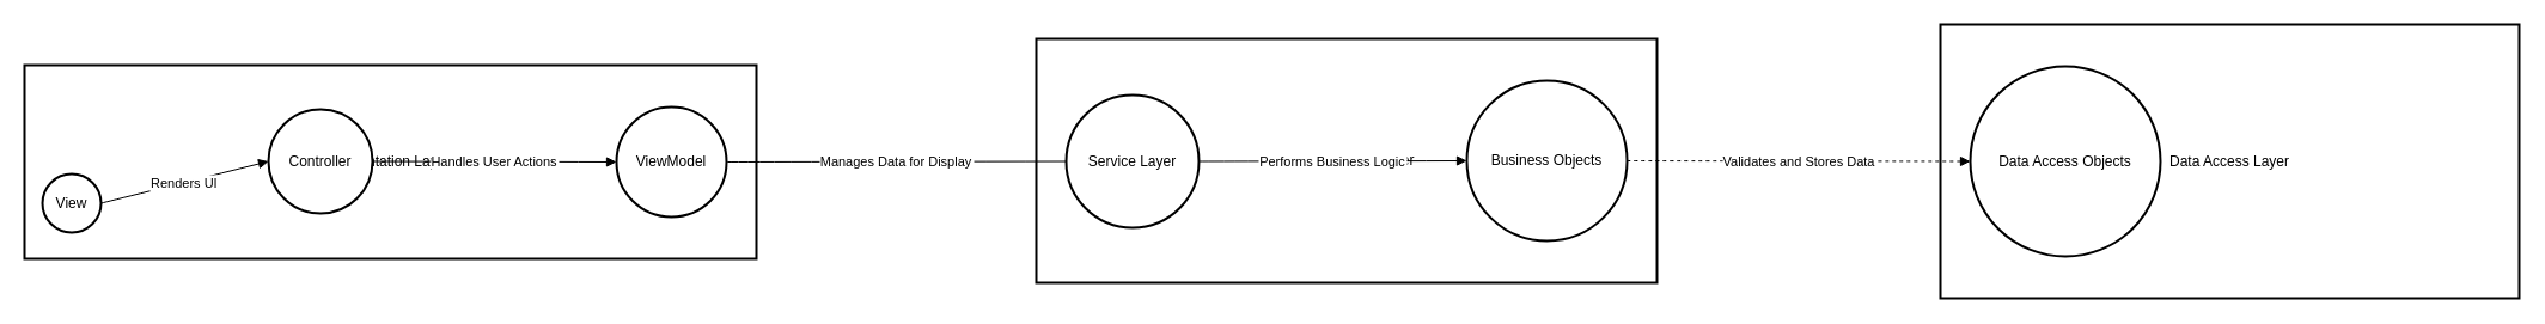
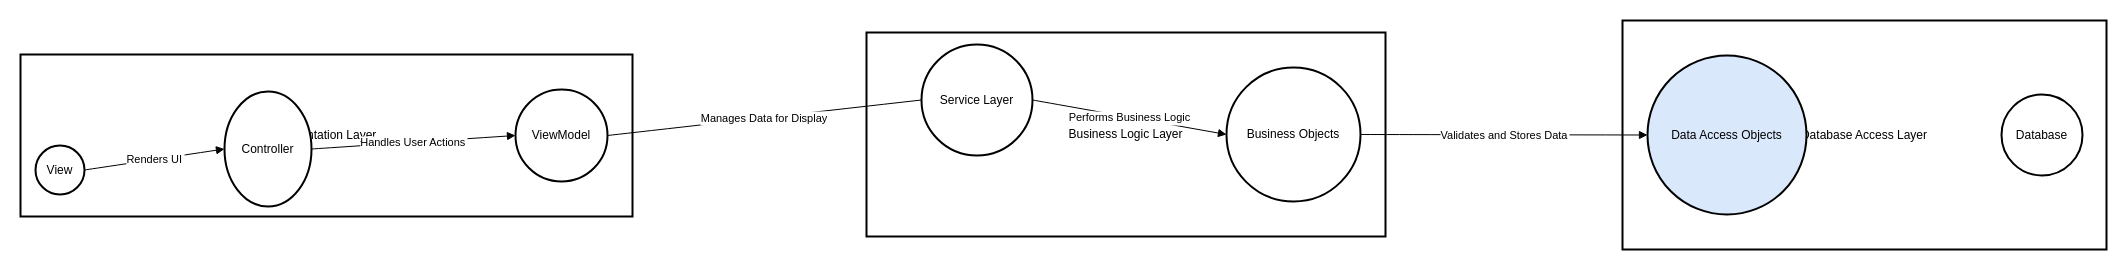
- <mxCell id="6" value="Controller" style="ellipse;aspect=fixed;strokeWidth=2;whiteSpace=wrap;" vertex="1" parent="1"><mxGeometry x="224" y="91" width="87" height="87" as="geometry" /></mxCell>
+ <mxCell id="6" value="Controller" style="ellipse;aspect=fixed;strokeWidth=2;whiteSpace=wrap;" vertex="1" parent="1"><mxGeometry x="224" y="91" width="87" height="115" as="geometry" /></mxCell>
- <mxCell id="8" value="Service Layer" style="ellipse;aspect=fixed;strokeWidth=2;whiteSpace=wrap;" vertex="1" parent="1"><mxGeometry x="891" y="79" width="111" height="111" as="geometry" /></mxCell>
+ <mxCell id="8" value="Service Layer" style="ellipse;aspect=fixed;strokeWidth=2;whiteSpace=wrap;" vertex="1" parent="1"><mxGeometry x="921" y="44" width="111" height="111" as="geometry" /></mxCell>
- <mxCell id="16" value="Validates and Stores Data" style="curved=1;startArrow=none;endArrow=block;exitX=1;exitY=0.5;entryX=0;entryY=0.5;dashed=1;" edge="1" parent="1" source="9" target="10"><mxGeometry relative="1" as="geometry"><Array as="points" /></mxGeometry></mxCell>
+ <mxCell id="16" value="Validates and Stores Data" style="curved=1;startArrow=none;endArrow=block;exitX=1;exitY=0.5;entryX=0;entryY=0.5;" edge="1" parent="1" source="9" target="10"><mxGeometry relative="1" as="geometry"><Array as="points" /></mxGeometry></mxCell>
- <mxCell id="10" value="Data Access Objects" style="ellipse;aspect=fixed;strokeWidth=2;whiteSpace=wrap;" vertex="1" parent="1"><mxGeometry x="1647" y="55" width="159" height="159" as="geometry" /></mxCell>
+ <mxCell id="10" value="Data Access Objects" style="ellipse;aspect=fixed;strokeWidth=2;whiteSpace=wrap;fillColor=#dae8fc;" vertex="1" parent="1"><mxGeometry x="1647" y="55" width="159" height="159" as="geometry" /></mxCell>
+ <mxCell id="11" value="Database" style="ellipse;aspect=fixed;strokeWidth=2;whiteSpace=wrap;" vertex="1" parent="1"><mxGeometry x="2001" y="94" width="81" height="81" as="geometry" /></mxCell>
- <mxCell id="2" value="Data Access Layer" style="whiteSpace=wrap;strokeWidth=2;" vertex="1" parent="1"><mxGeometry x="1622" y="20" width="484" height="229" as="geometry" /></mxCell>
+ <mxCell id="2" value="Database Access Layer" style="whiteSpace=wrap;strokeWidth=2;" vertex="1" parent="1"><mxGeometry x="1622" y="20" width="484" height="229" as="geometry" /></mxCell>
